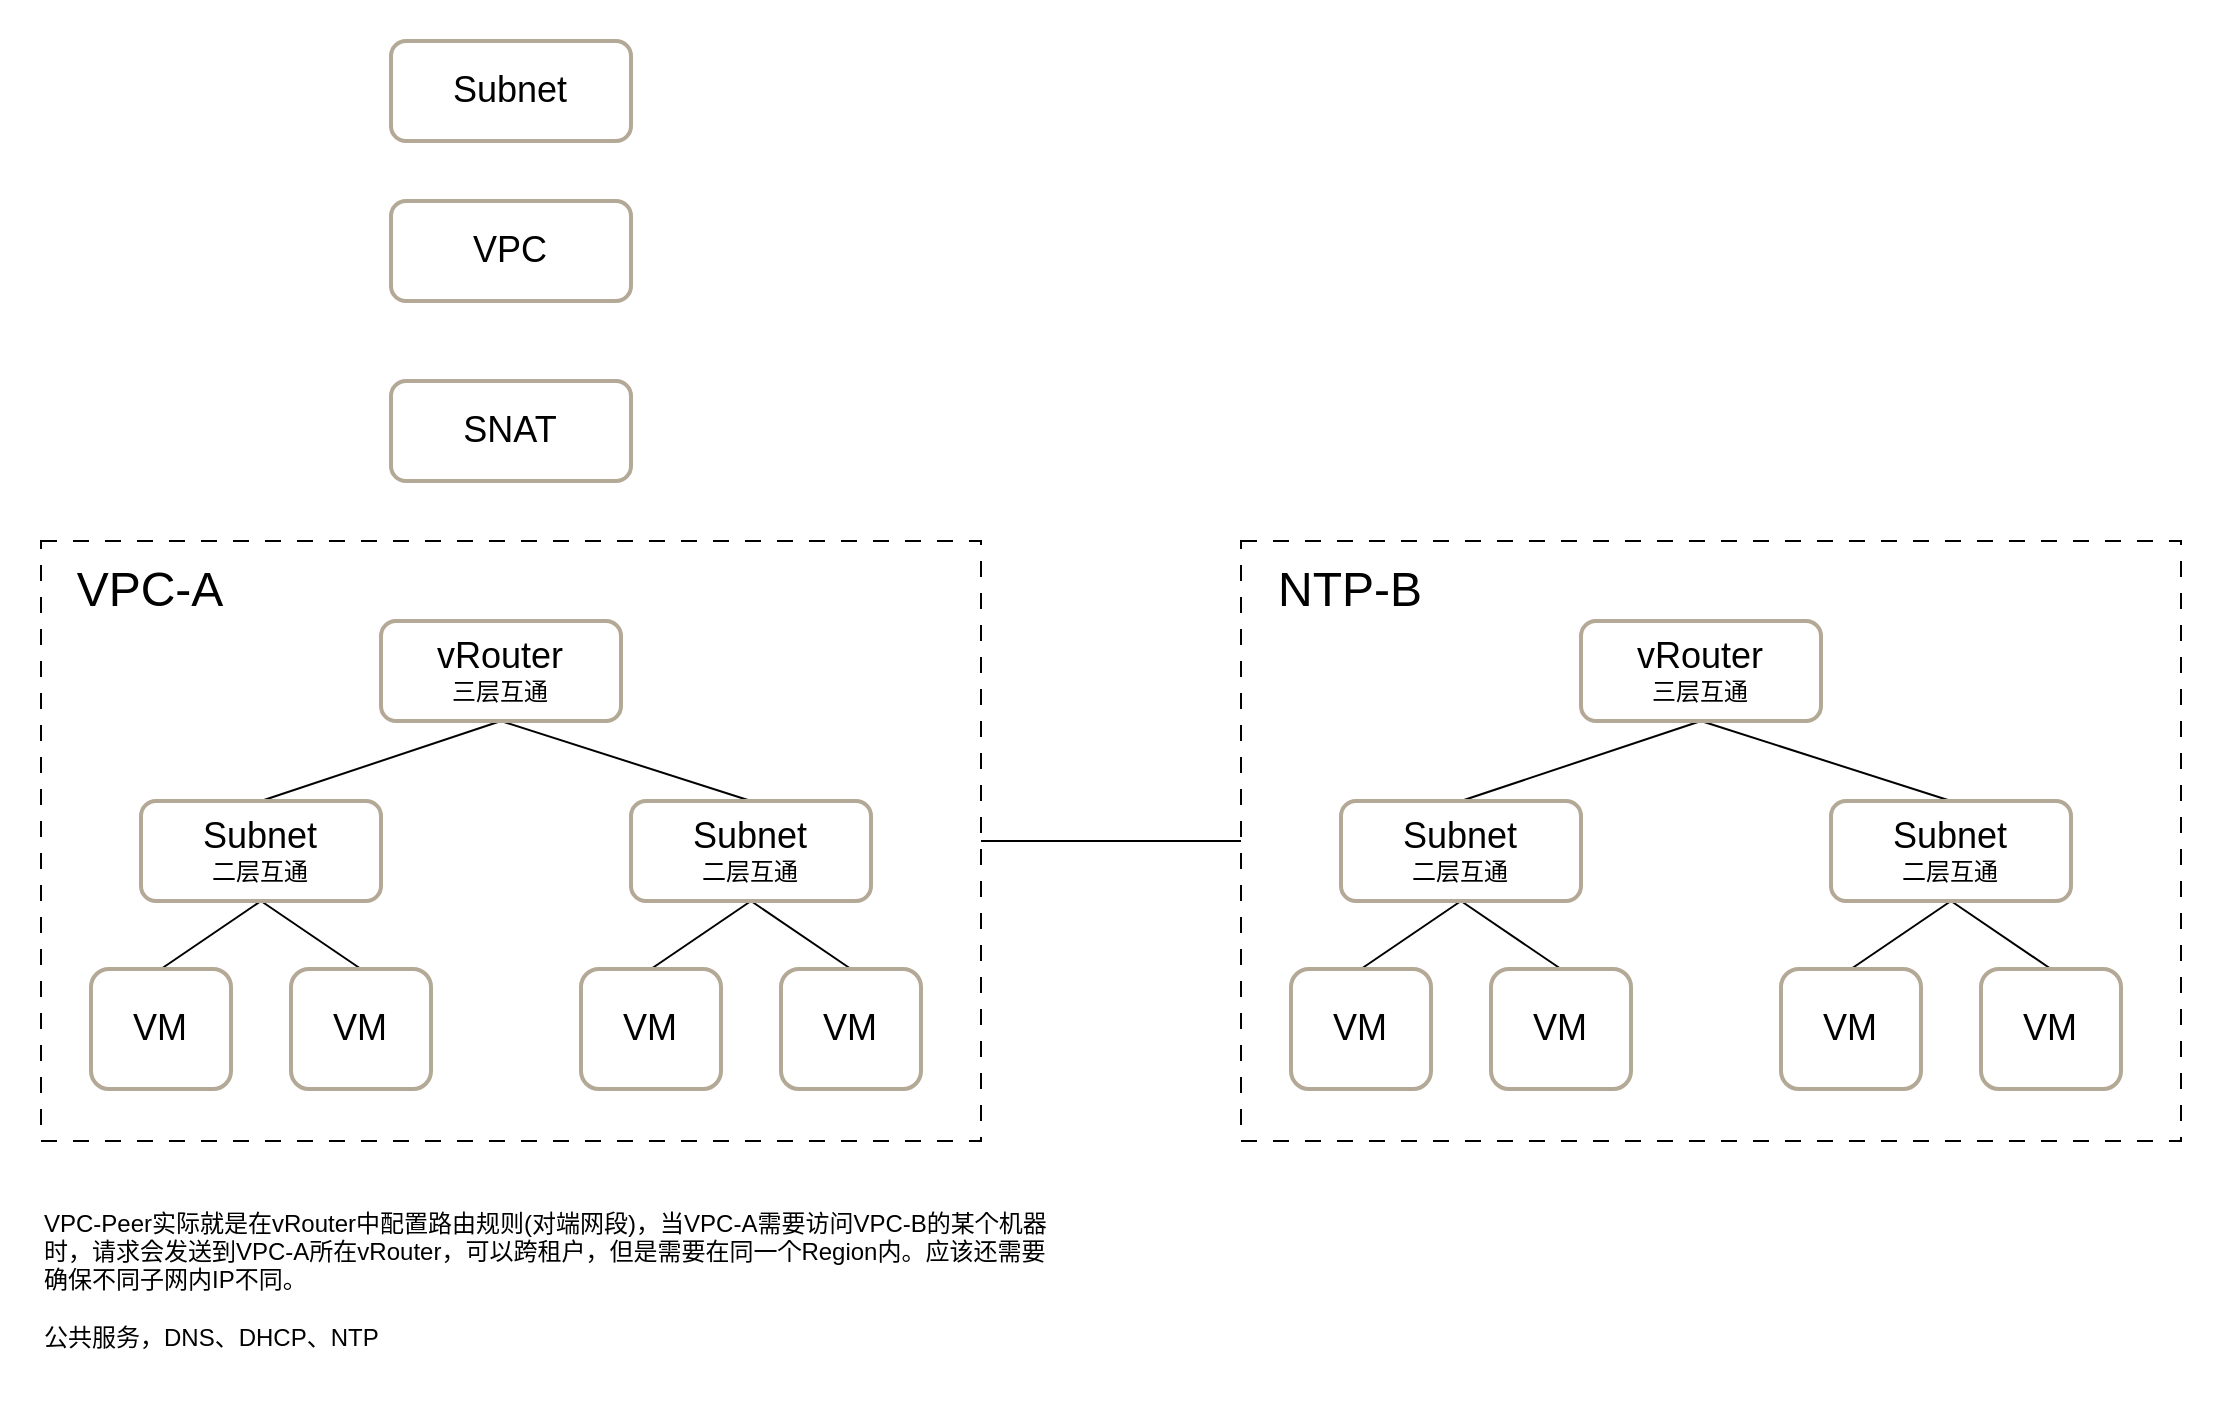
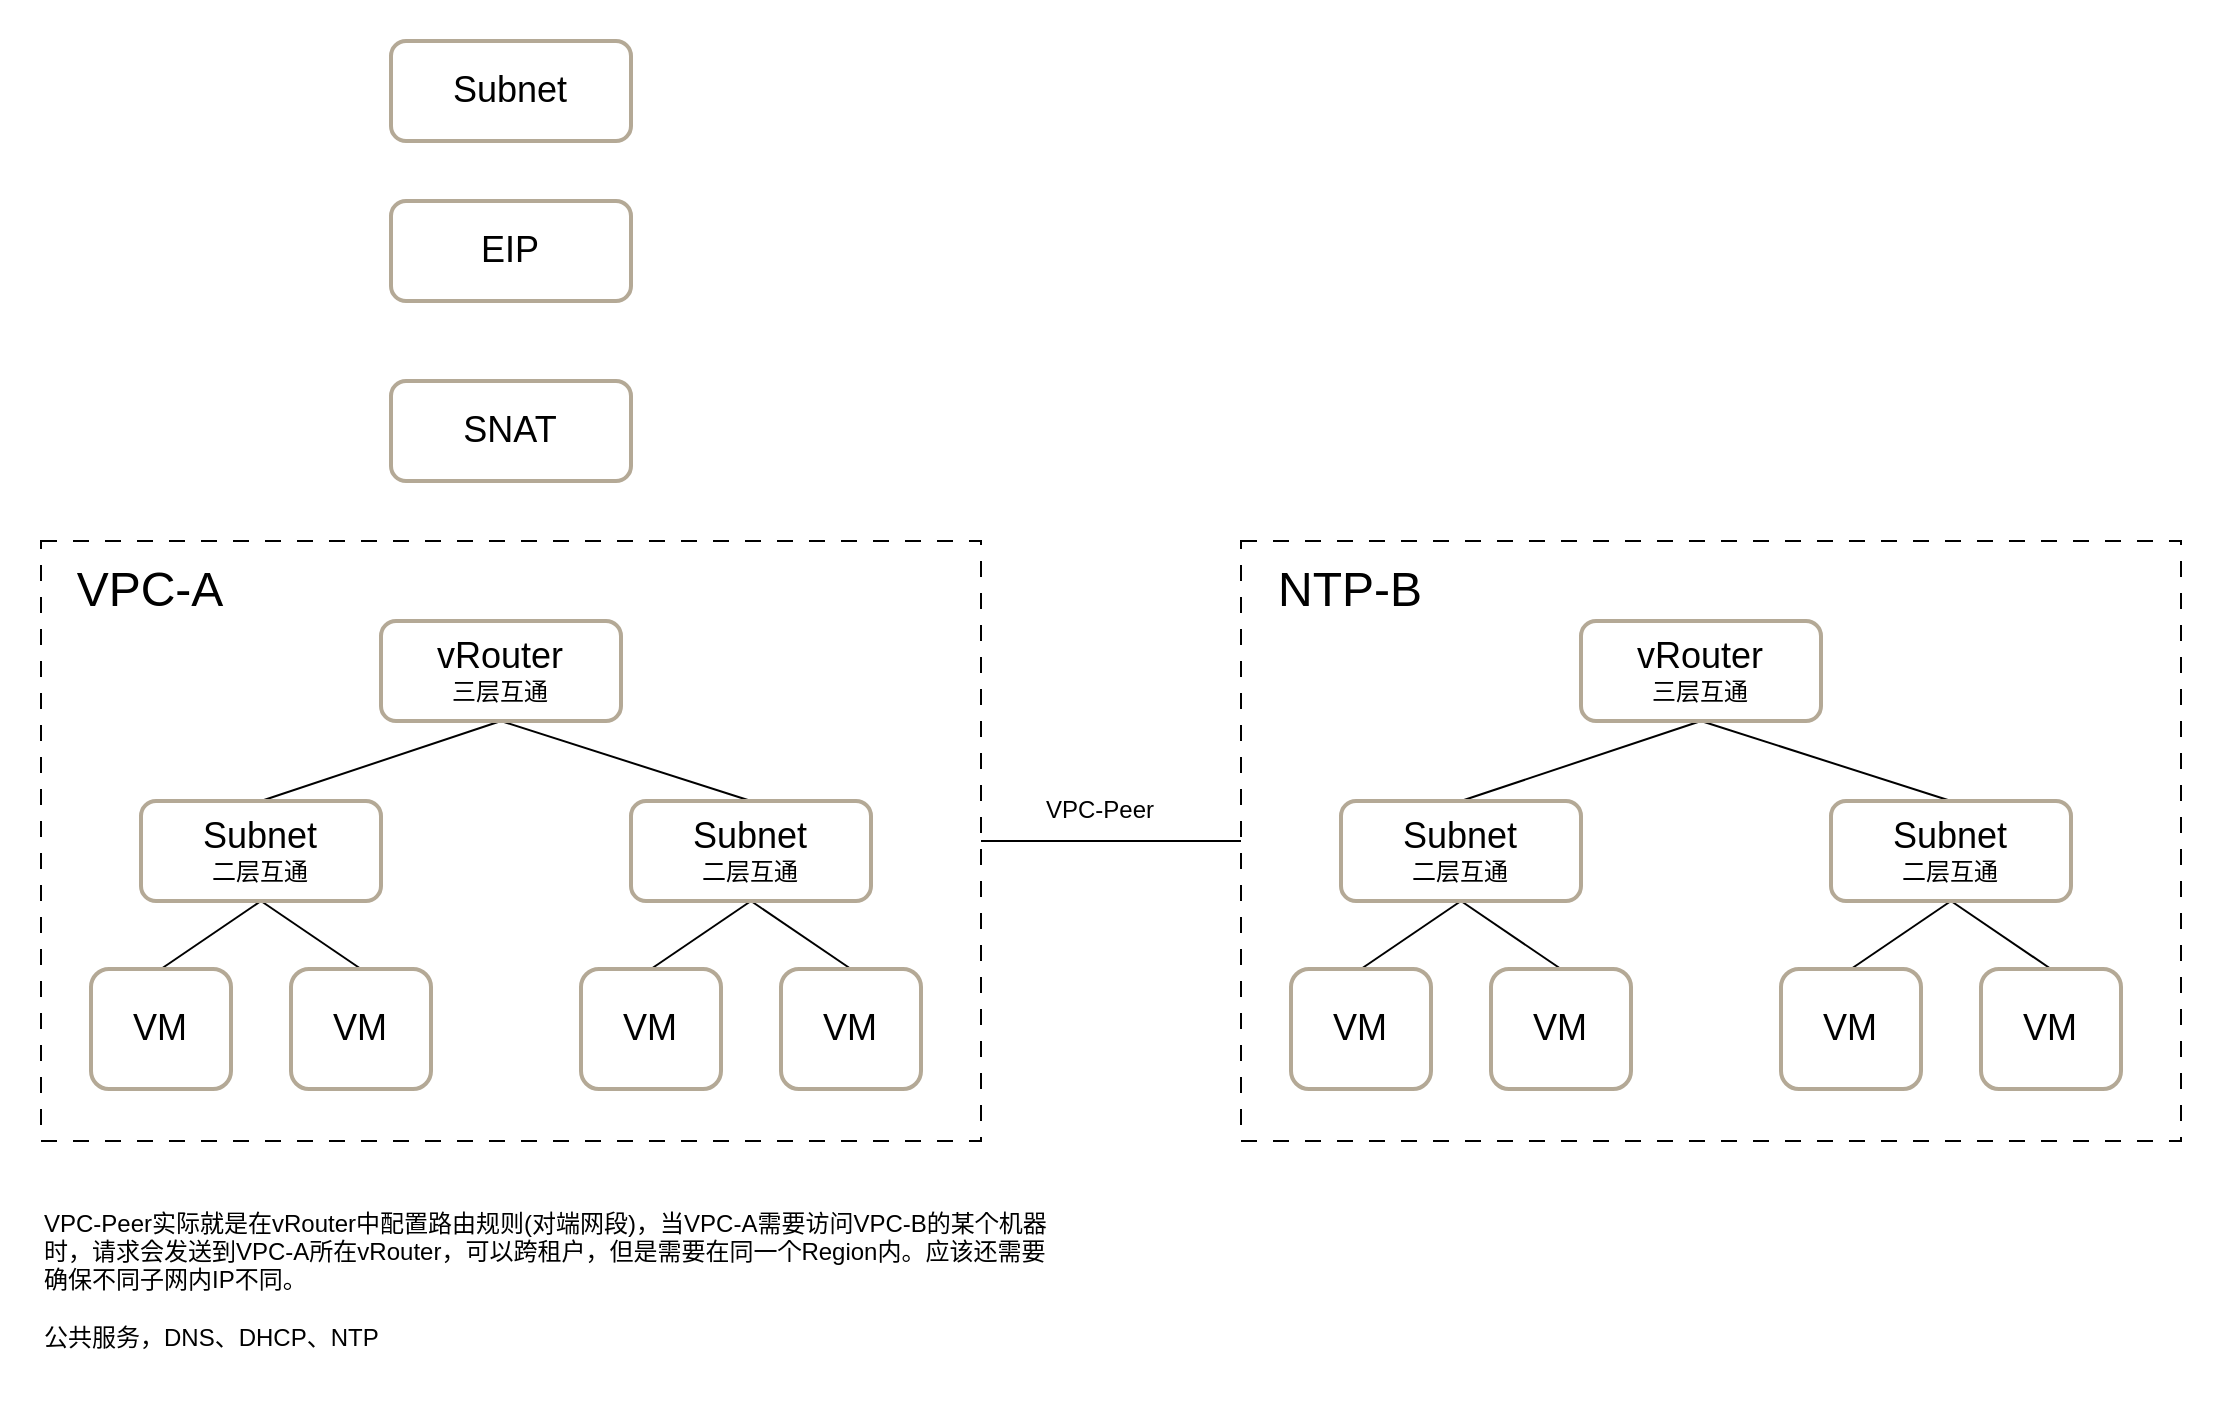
- <mxCell id="51" value="&lt;font style=&quot;&quot;&gt;&lt;span style=&quot;font-size: 18px;&quot;&gt;VPC&lt;/span&gt;&lt;br&gt;&lt;/font&gt;" style="text;html=1;strokeColor=none;fillColor=none;align=center;verticalAlign=middle;whiteSpace=wrap;rounded=0;" vertex="1" parent="1"><mxGeometry x="210" y="110" width="90" height="30" as="geometry" /></mxCell>
+ <mxCell id="51" value="&lt;font style=&quot;&quot;&gt;&lt;span style=&quot;font-size: 18px;&quot;&gt;EIP&lt;/span&gt;&lt;br&gt;&lt;/font&gt;" style="text;html=1;strokeColor=none;fillColor=none;align=center;verticalAlign=middle;whiteSpace=wrap;rounded=0;" vertex="1" parent="1"><mxGeometry x="210" y="110" width="90" height="30" as="geometry" /></mxCell>
+ <mxCell id="47" value="VPC-Peer" style="text;html=1;strokeColor=none;fillColor=none;align=center;verticalAlign=middle;whiteSpace=wrap;rounded=0;" vertex="1" parent="1"><mxGeometry x="520" y="390" width="60" height="30" as="geometry" /></mxCell>
